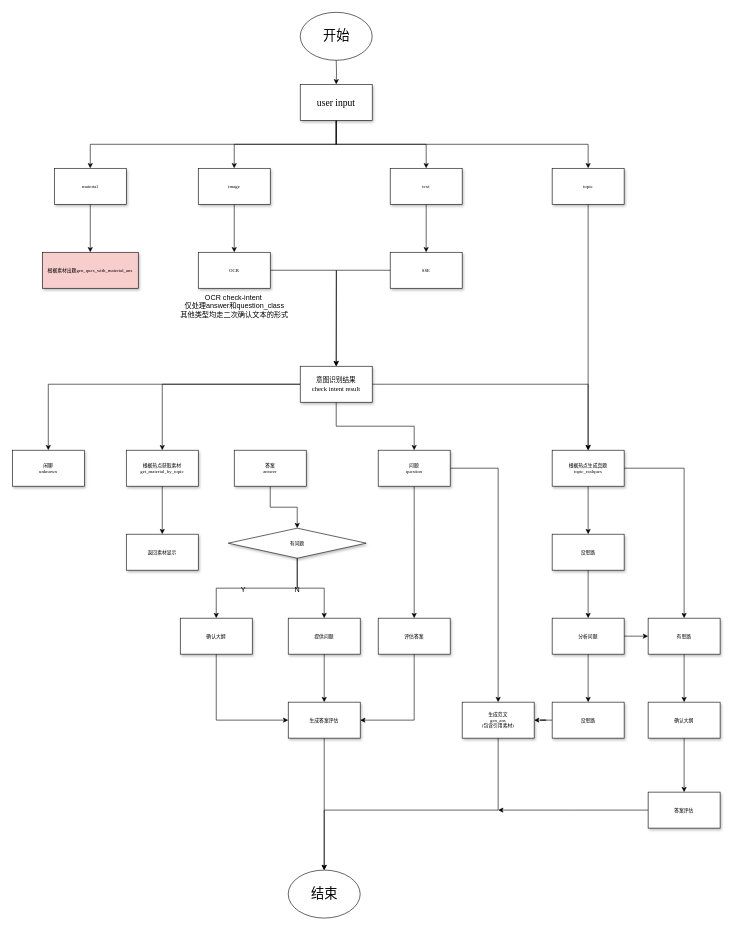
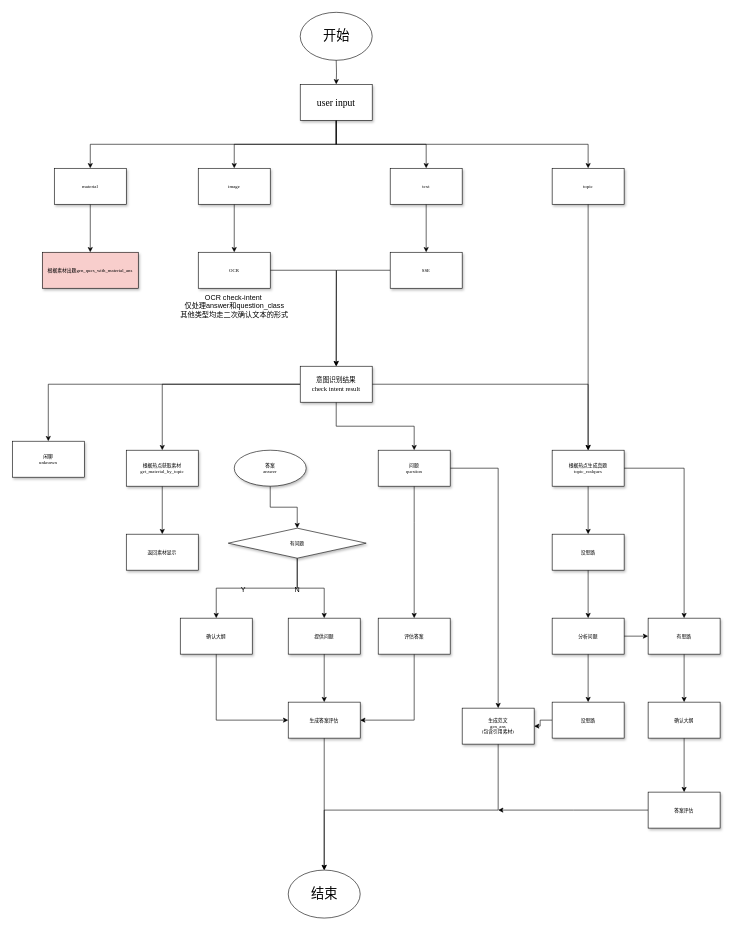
- <mxCell id="19" value="闲聊&lt;div&gt;unknown&lt;/div&gt;" style="whiteSpace=wrap;html=1;fontSize=8;fontFamily=Verdana;rounded=0;shadow=1;labelBackgroundColor=none;strokeWidth=1;" parent="1" vertex="1"><mxGeometry x="20" y="750" width="120" height="60" as="geometry" /></mxCell>
+ <mxCell id="19" value="闲聊&lt;div&gt;unknown&lt;/div&gt;" style="whiteSpace=wrap;html=1;fontSize=8;fontFamily=Verdana;rounded=0;shadow=1;labelBackgroundColor=none;strokeWidth=1;" parent="1" vertex="1"><mxGeometry x="20" y="735" width="120" height="60" as="geometry" /></mxCell>
- <mxCell id="15" value="答案&lt;div&gt;answer&lt;/div&gt;" style="whiteSpace=wrap;html=1;fontSize=8;fontFamily=Verdana;rounded=0;shadow=1;labelBackgroundColor=none;strokeWidth=1;" parent="1" vertex="1"><mxGeometry x="390" y="750" width="120" height="60" as="geometry" /></mxCell>
+ <mxCell id="15" value="答案&lt;div&gt;answer&lt;/div&gt;" style="ellipse;whiteSpace=wrap;html=1;fontSize=8;fontFamily=Verdana;shadow=1;labelBackgroundColor=none;strokeWidth=1;" parent="1" vertex="1"><mxGeometry x="390" y="750" width="120" height="60" as="geometry" /></mxCell>
- <mxCell id="49" value="生成范文&lt;div&gt;gen_ans&lt;/div&gt;&lt;div&gt;(包含引用素材)&lt;/div&gt;" style="whiteSpace=wrap;html=1;fontSize=8;fontFamily=Verdana;rounded=0;shadow=1;labelBackgroundColor=none;strokeWidth=1;" parent="1" vertex="1"><mxGeometry x="770" y="1170" width="120" height="60" as="geometry" /></mxCell>
+ <mxCell id="49" value="生成范文&lt;div&gt;gen_ans&lt;/div&gt;&lt;div&gt;(包含引用素材)&lt;/div&gt;" style="whiteSpace=wrap;html=1;fontSize=8;fontFamily=Verdana;rounded=0;shadow=1;labelBackgroundColor=none;strokeWidth=1;" parent="1" vertex="1"><mxGeometry x="770" y="1180" width="120" height="60" as="geometry" /></mxCell>
